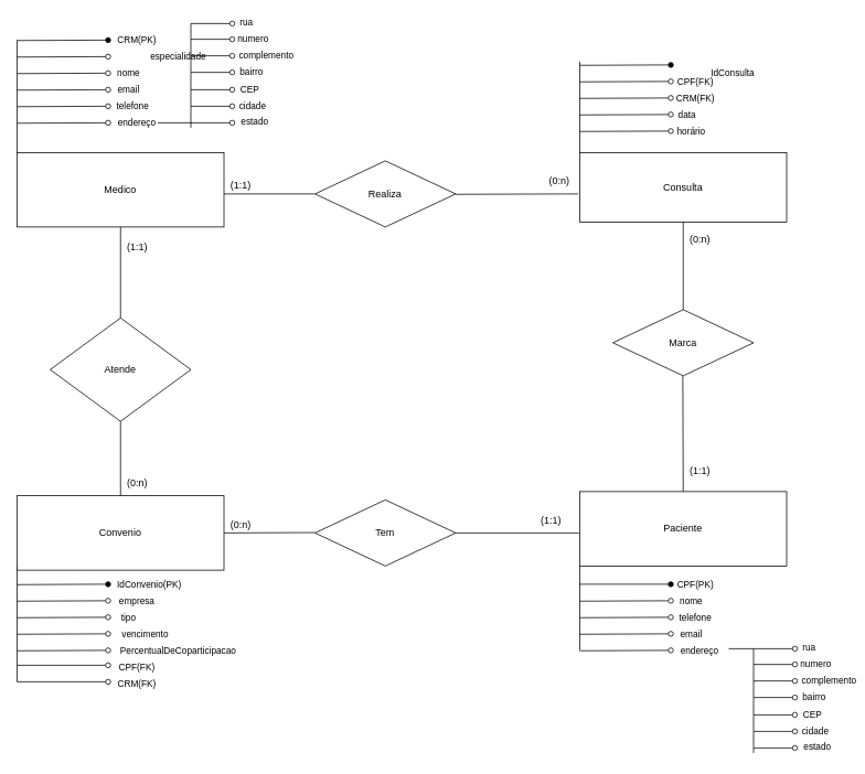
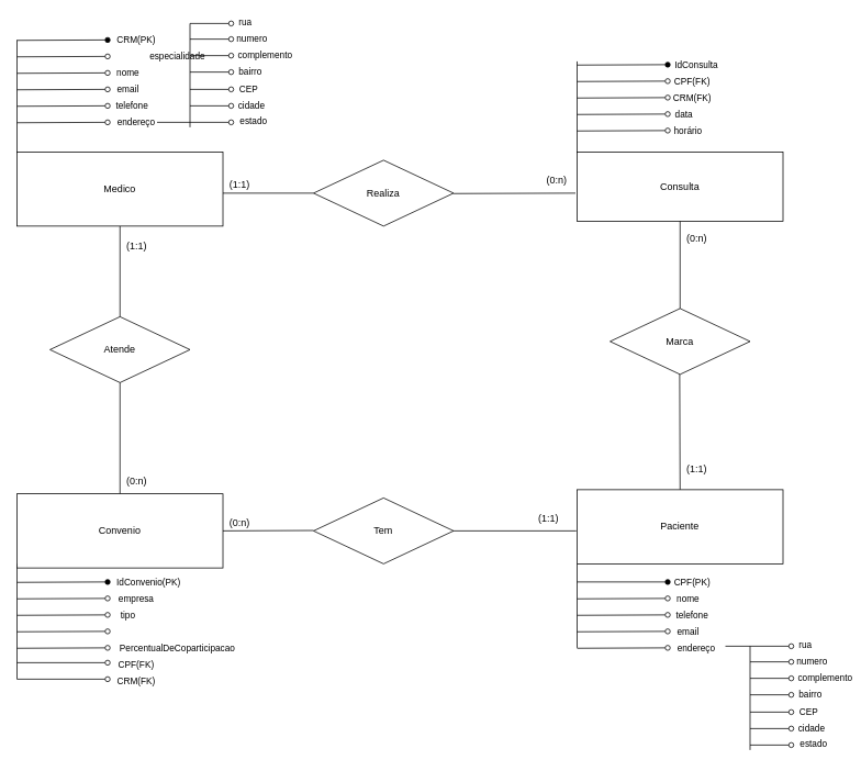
- <mxCell id="52" value="IdConsulta" style="text;html=1;align=center;verticalAlign=middle;whiteSpace=wrap;rounded=0;fontSize=11;" parent="1" vertex="1"><mxGeometry x="865" y="78" width="40" height="20" as="geometry" /></mxCell>
+ <mxCell id="52" value="IdConsulta" style="text;html=1;align=center;verticalAlign=middle;whiteSpace=wrap;rounded=0;fontSize=11;" parent="1" vertex="1"><mxGeometry x="825" y="68" width="40" height="20" as="geometry" /></mxCell>
- <mxCell id="69" value="Atende" style="rhombus;whiteSpace=wrap;html=1;" parent="1" vertex="1"><mxGeometry x="60" y="384" width="170" height="125" as="geometry" /></mxCell>
+ <mxCell id="69" value="Atende" style="rhombus;whiteSpace=wrap;html=1;" parent="1" vertex="1"><mxGeometry x="60" y="384" width="170" height="80" as="geometry" /></mxCell>
- <mxCell id="64" value="vencimento" style="text;html=1;align=center;verticalAlign=middle;whiteSpace=wrap;rounded=0;fontSize=11;" parent="1" vertex="1"><mxGeometry x="160" y="756" width="30" height="20" as="geometry" /></mxCell>
